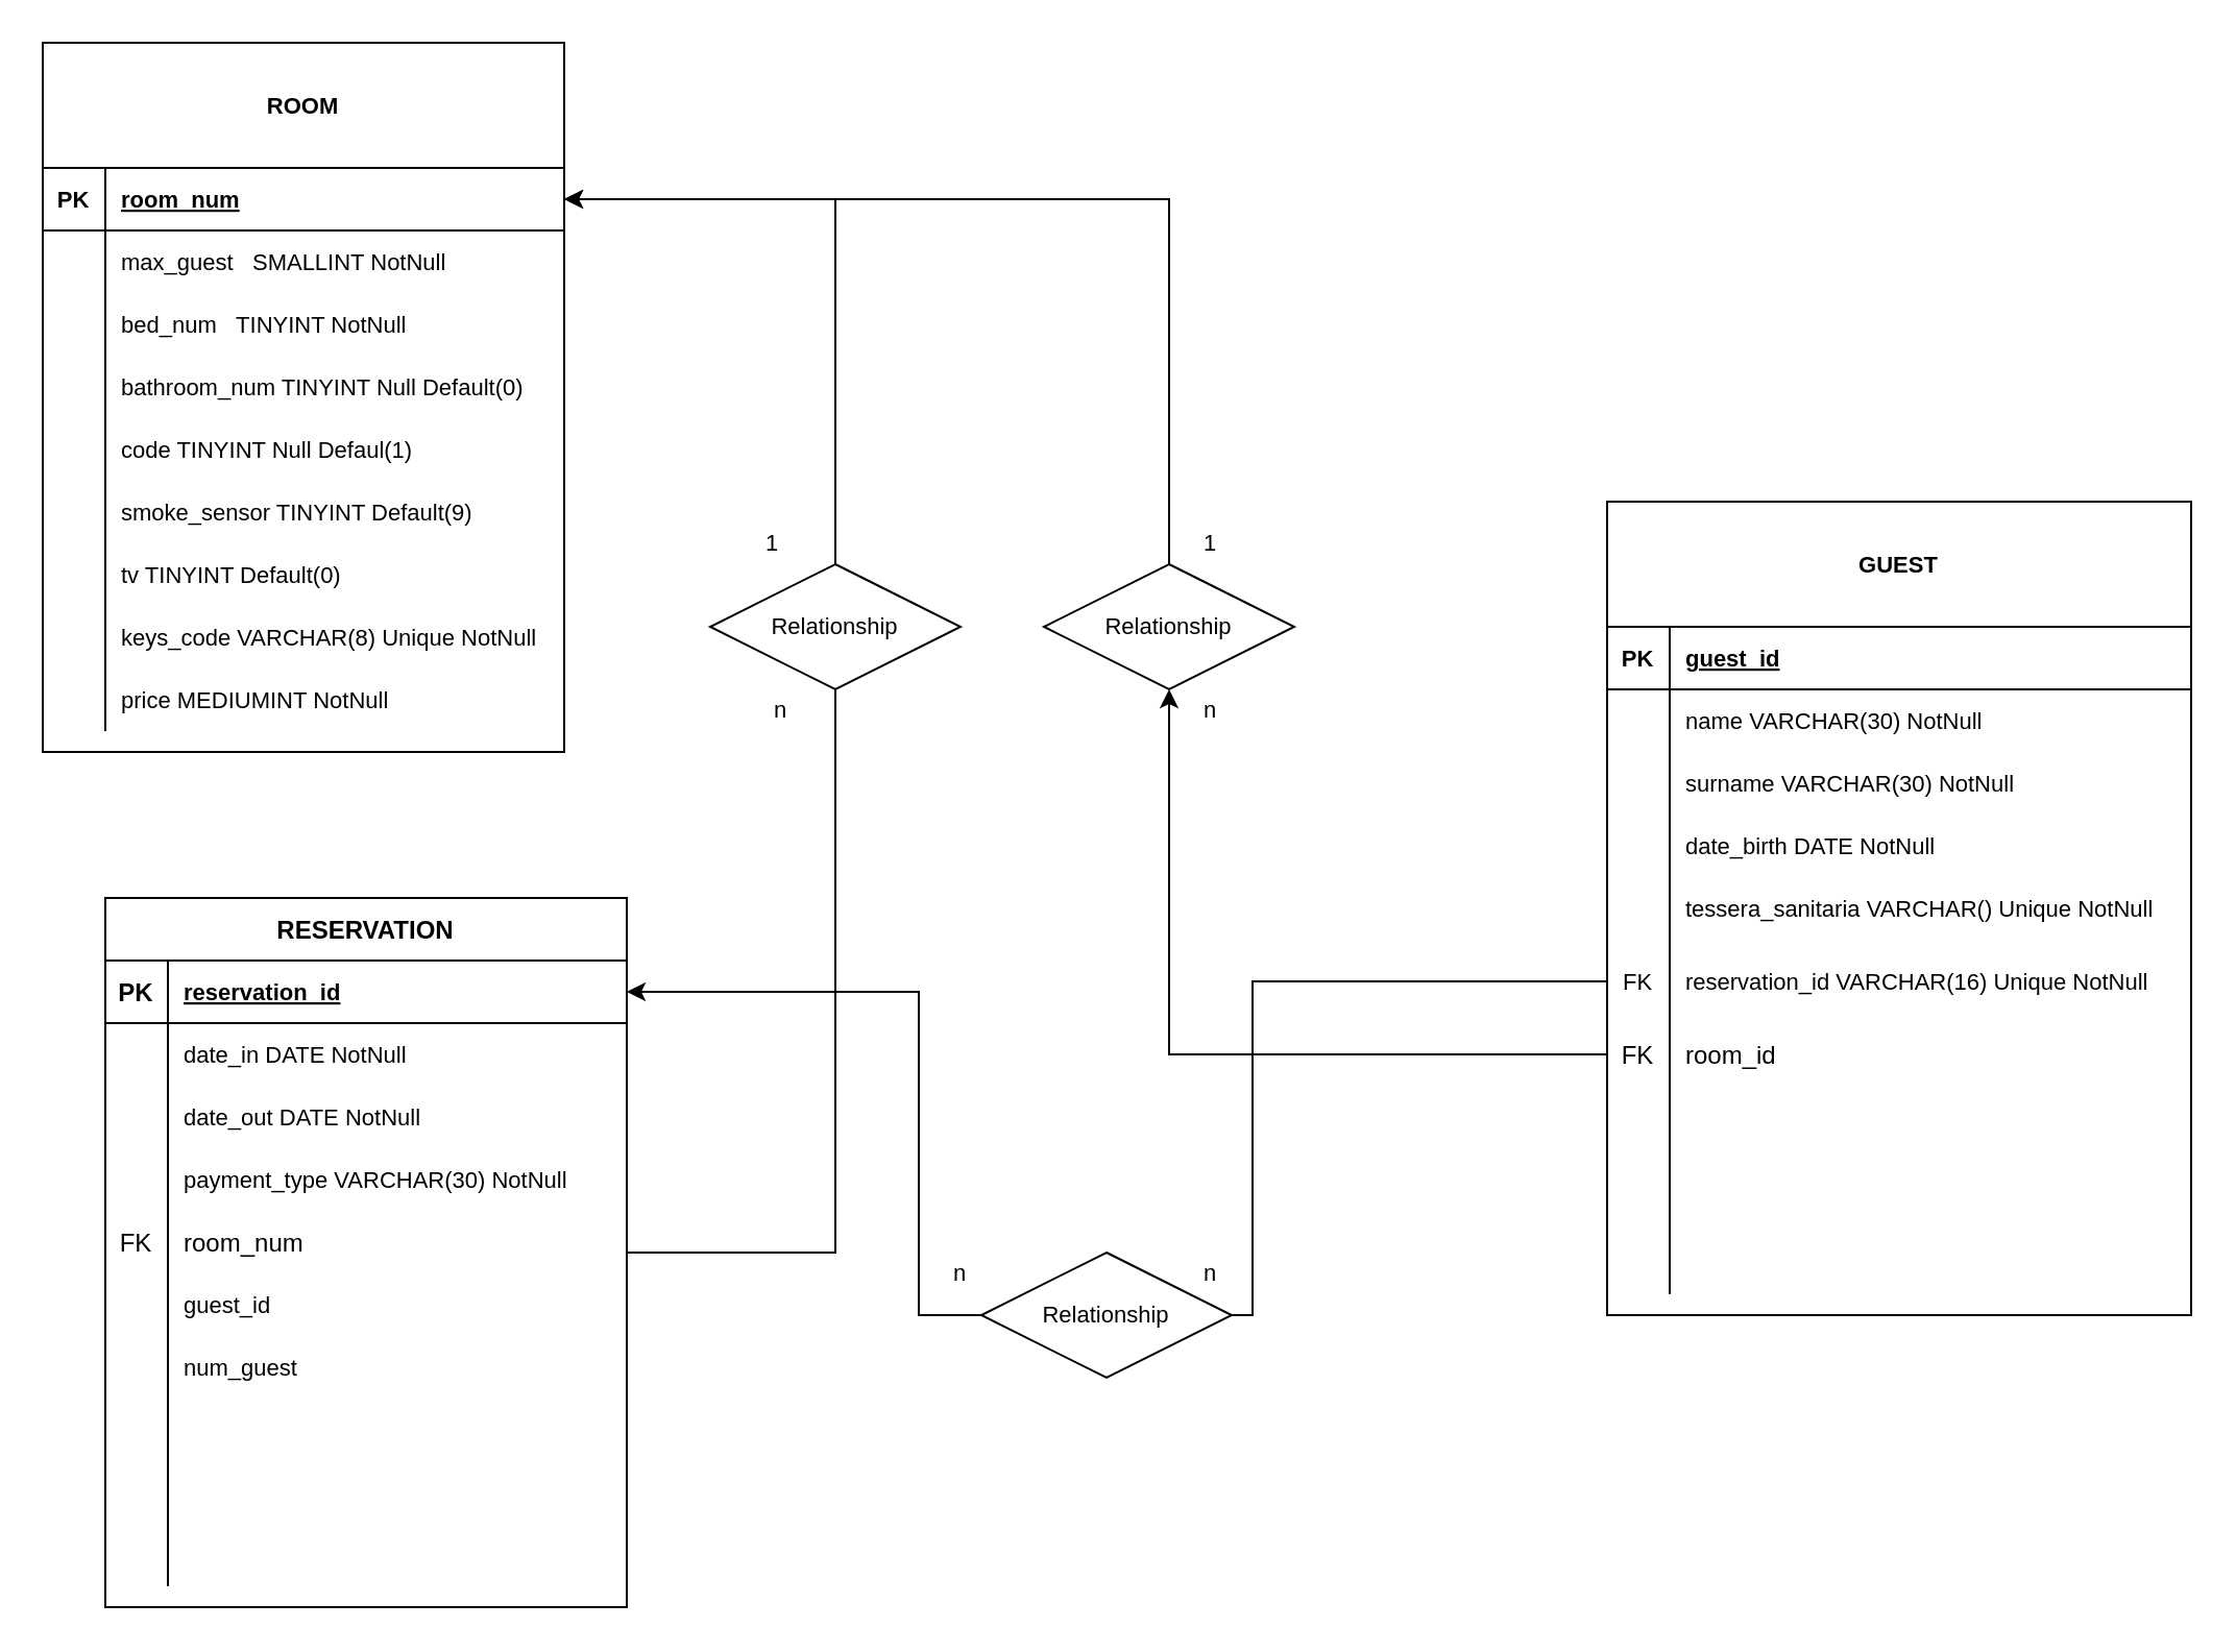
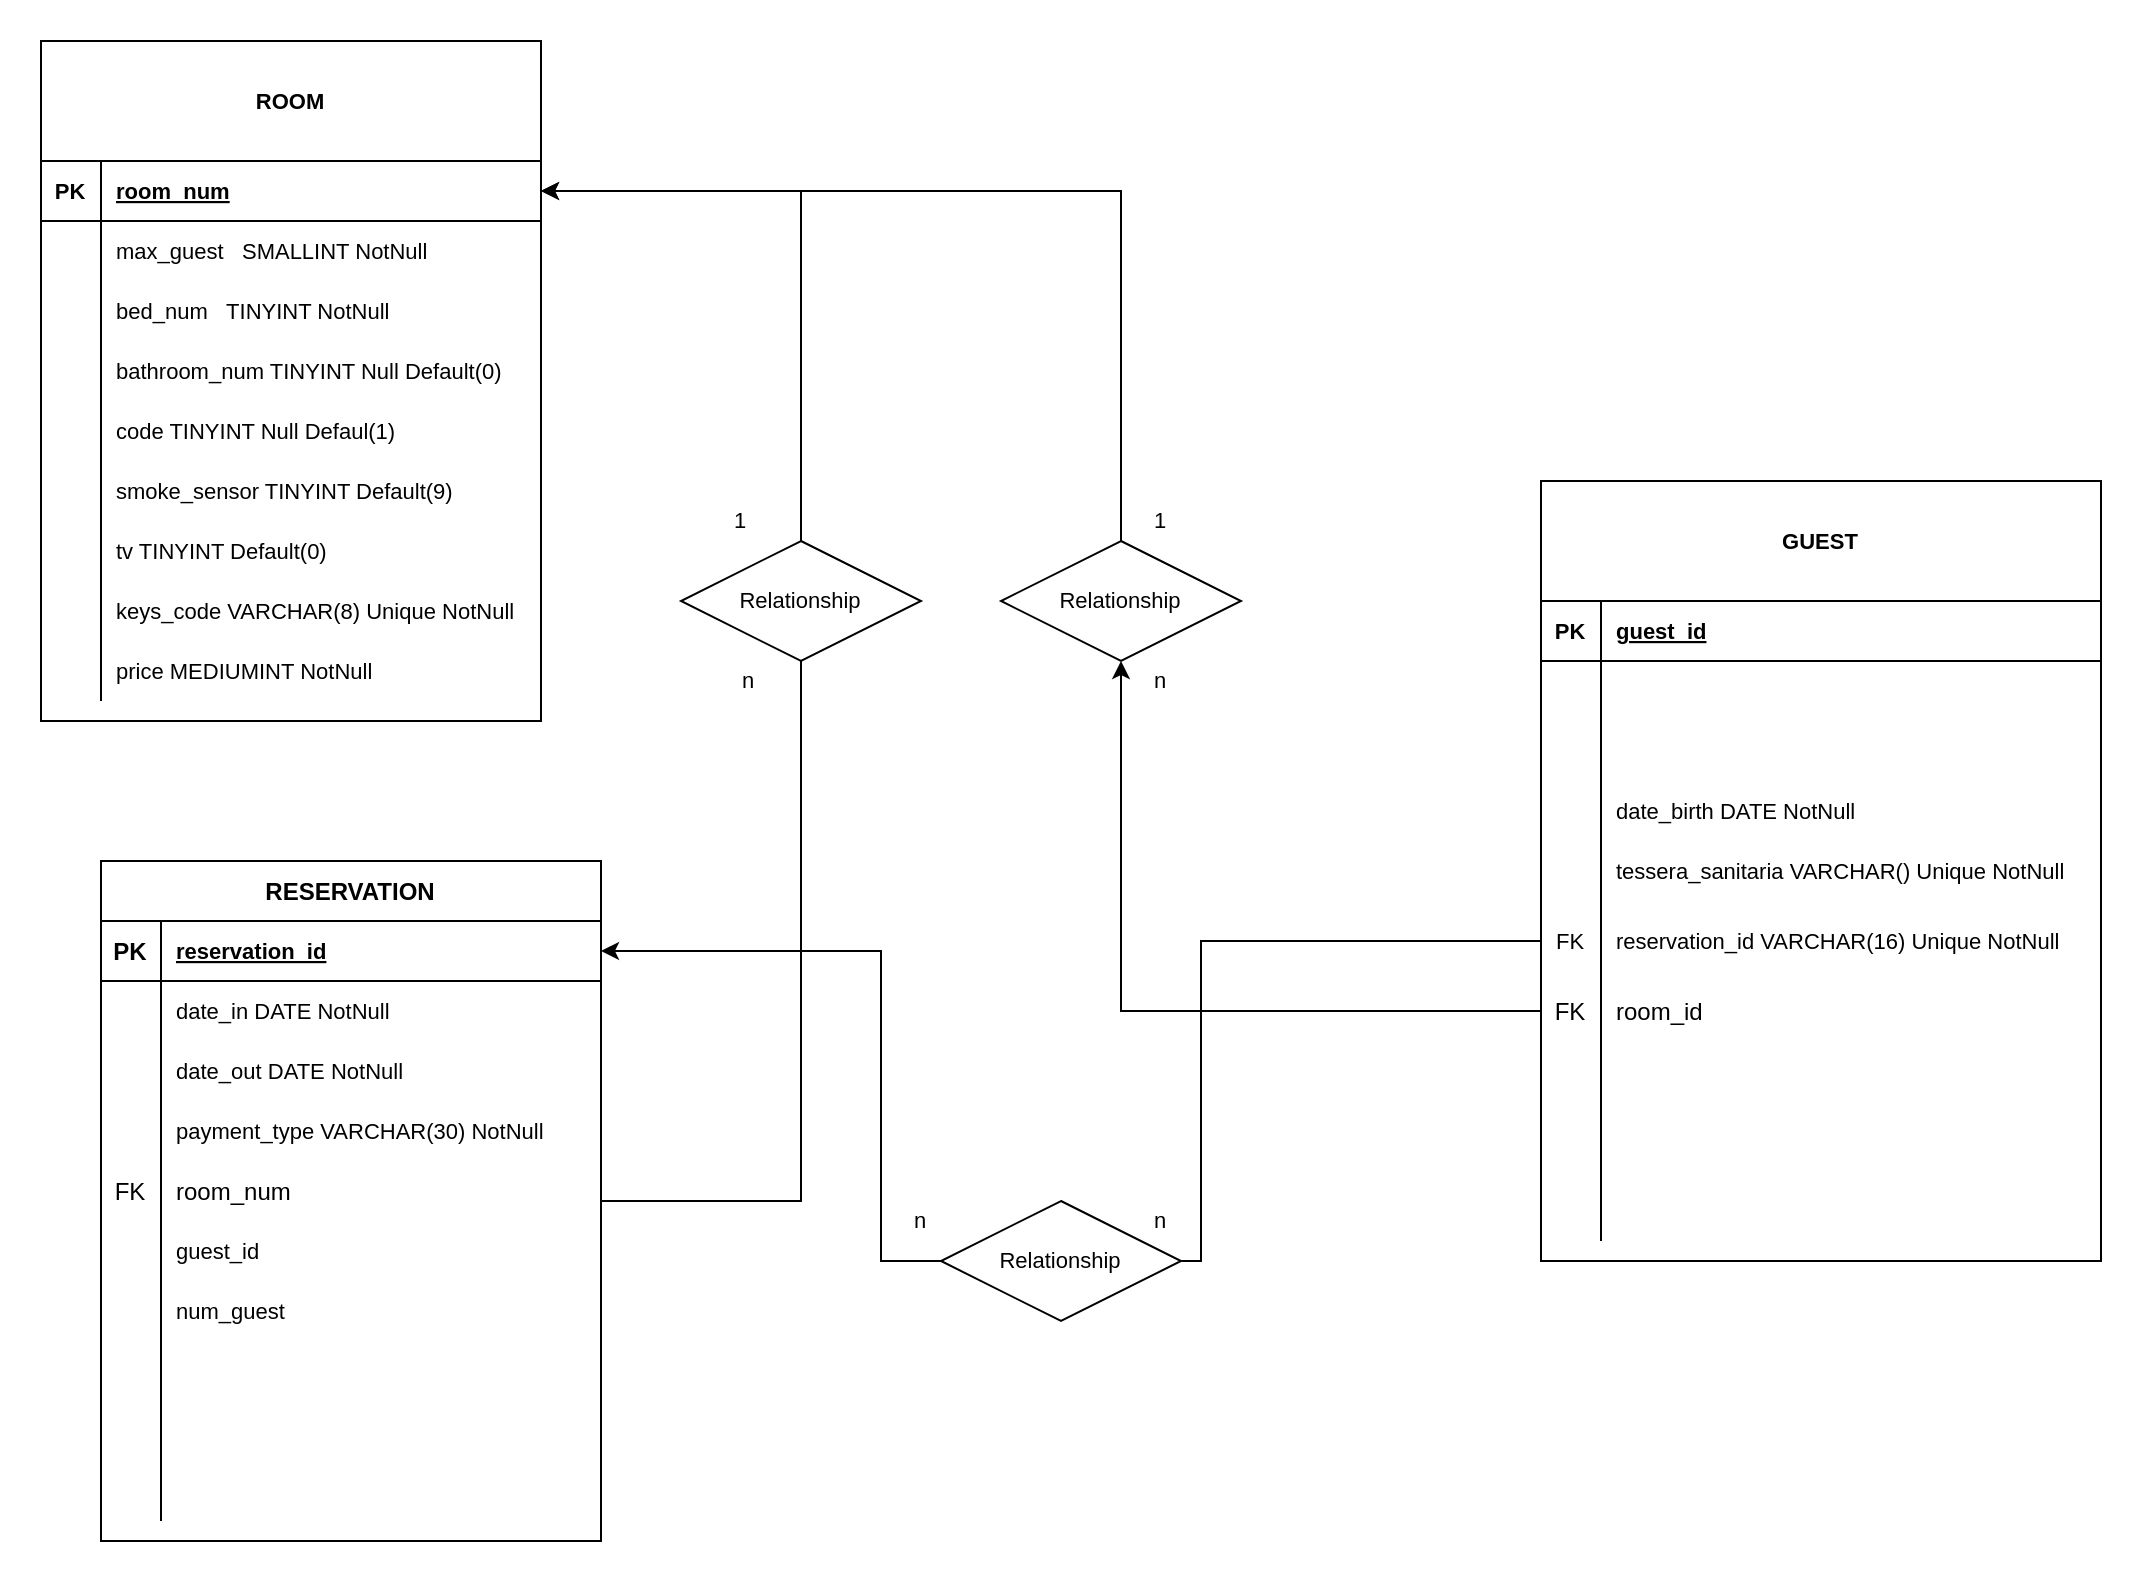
- <mxCell id="36" value="name VARCHAR(30) NotNull " style="shape=partialRectangle;connectable=0;fillColor=none;top=0;left=0;bottom=0;right=0;align=left;spacingLeft=6;overflow=hidden;fontSize=11;" vertex="1" parent="34"><mxGeometry x="30" width="250" height="30" as="geometry" /></mxCell>
- <mxCell id="39" value="surname VARCHAR(30) NotNull " style="shape=partialRectangle;connectable=0;fillColor=none;top=0;left=0;bottom=0;right=0;align=left;spacingLeft=6;overflow=hidden;fontSize=11;" vertex="1" parent="37"><mxGeometry x="30" width="250" height="30" as="geometry" /></mxCell>
